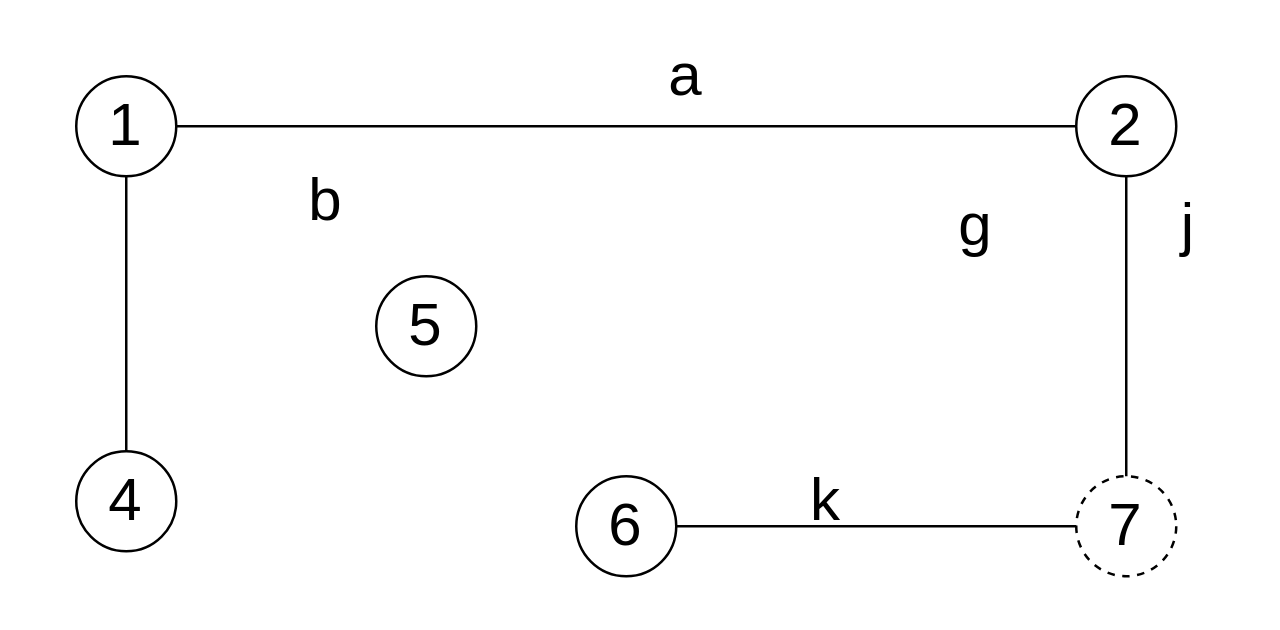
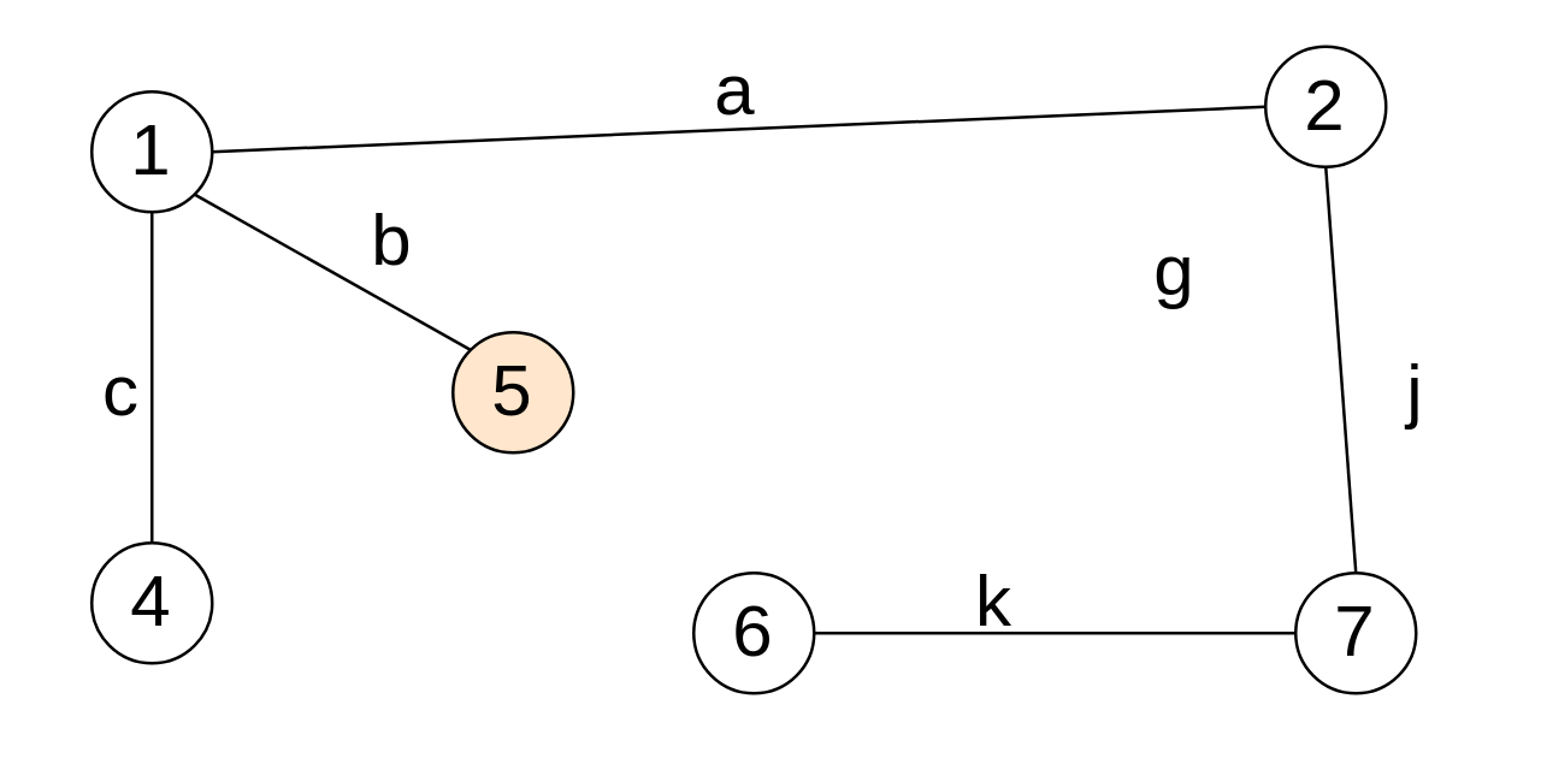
- <mxCell id="12" value="&lt;font style=&quot;font-size: 24px&quot;&gt;a&lt;/font&gt;" style="text;html=1;strokeColor=none;fillColor=none;align=center;verticalAlign=middle;whiteSpace=wrap;rounded=0;" vertex="1" parent="1"><mxGeometry x="254" y="20" width="40" height="20" as="geometry" /></mxCell>
+ <mxCell id="12" value="&lt;font style=&quot;font-size: 24px&quot;&gt;a&lt;/font&gt;" style="text;html=1;strokeColor=none;fillColor=none;align=center;verticalAlign=middle;whiteSpace=wrap;rounded=0;" vertex="1" parent="1"><mxGeometry x="224" y="20" width="40" height="20" as="geometry" /></mxCell>
- <mxCell id="6" value="&lt;font style=&quot;font-size: 24px&quot;&gt;2&lt;/font&gt;" style="ellipse;whiteSpace=wrap;html=1;aspect=fixed;" vertex="1" parent="1"><mxGeometry x="430" y="30" width="40" height="40" as="geometry" /></mxCell>
+ <mxCell id="6" value="&lt;font style=&quot;font-size: 24px&quot;&gt;2&lt;/font&gt;" style="ellipse;whiteSpace=wrap;html=1;aspect=fixed;" vertex="1" parent="1"><mxGeometry x="420" y="15" width="40" height="40" as="geometry" /></mxCell>
+ <mxCell id="14" value="" style="endArrow=none;html=1;exitX=1;exitY=1;exitDx=0;exitDy=0;entryX=0;entryY=0;entryDx=0;entryDy=0;" edge="1" parent="1" source="2" target="4"><mxGeometry width="50" height="50" relative="1" as="geometry"><mxPoint x="250" y="230" as="sourcePoint" /><mxPoint x="300" y="180" as="targetPoint" /></mxGeometry></mxCell>
- <mxCell id="17" value="&lt;font style=&quot;font-size: 24px&quot;&gt;j&lt;/font&gt;" style="text;html=1;strokeColor=none;fillColor=none;align=center;verticalAlign=middle;whiteSpace=wrap;rounded=0;" vertex="1" parent="1"><mxGeometry x="455" y="80" width="40" height="20" as="geometry" /></mxCell>
+ <mxCell id="17" value="&lt;font style=&quot;font-size: 24px&quot;&gt;j&lt;/font&gt;" style="text;html=1;strokeColor=none;fillColor=none;align=center;verticalAlign=middle;whiteSpace=wrap;rounded=0;" vertex="1" parent="1"><mxGeometry x="450" y="120" width="40" height="20" as="geometry" /></mxCell>
+ <mxCell id="10" value="&lt;font style=&quot;font-size: 24px&quot;&gt;c&lt;/font&gt;" style="text;html=1;strokeColor=none;fillColor=none;align=center;verticalAlign=middle;whiteSpace=wrap;rounded=0;" vertex="1" parent="1"><mxGeometry x="20" y="120" width="40" height="20" as="geometry" /></mxCell>
- <mxCell id="4" value="&lt;font style=&quot;font-size: 24px&quot;&gt;5&lt;/font&gt;" style="ellipse;whiteSpace=wrap;html=1;aspect=fixed;" vertex="1" parent="1"><mxGeometry x="150" y="110" width="40" height="40" as="geometry" /></mxCell>
+ <mxCell id="4" value="&lt;font style=&quot;font-size: 24px&quot;&gt;5&lt;/font&gt;" style="ellipse;whiteSpace=wrap;html=1;aspect=fixed;fillColor=#ffe6cc;" vertex="1" parent="1"><mxGeometry x="150" y="110" width="40" height="40" as="geometry" /></mxCell>
- <mxCell id="7" value="&lt;font style=&quot;font-size: 24px&quot;&gt;7&lt;/font&gt;" style="ellipse;whiteSpace=wrap;html=1;aspect=fixed;dashed=1;" vertex="1" parent="1"><mxGeometry x="430" y="190" width="40" height="40" as="geometry" /></mxCell>
+ <mxCell id="7" value="&lt;font style=&quot;font-size: 24px&quot;&gt;7&lt;/font&gt;" style="ellipse;whiteSpace=wrap;html=1;aspect=fixed;" vertex="1" parent="1"><mxGeometry x="430" y="190" width="40" height="40" as="geometry" /></mxCell>
